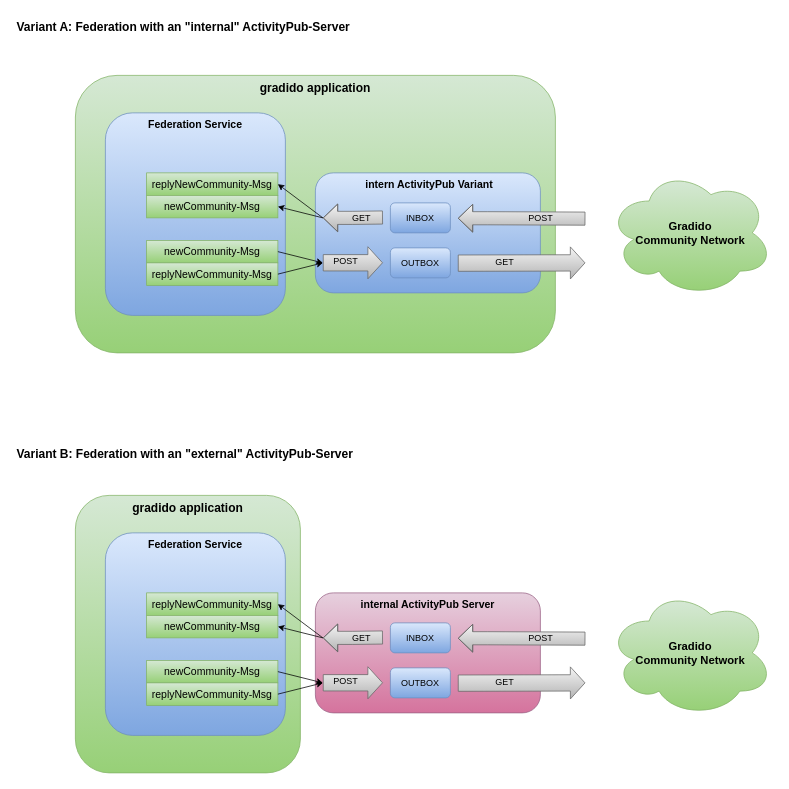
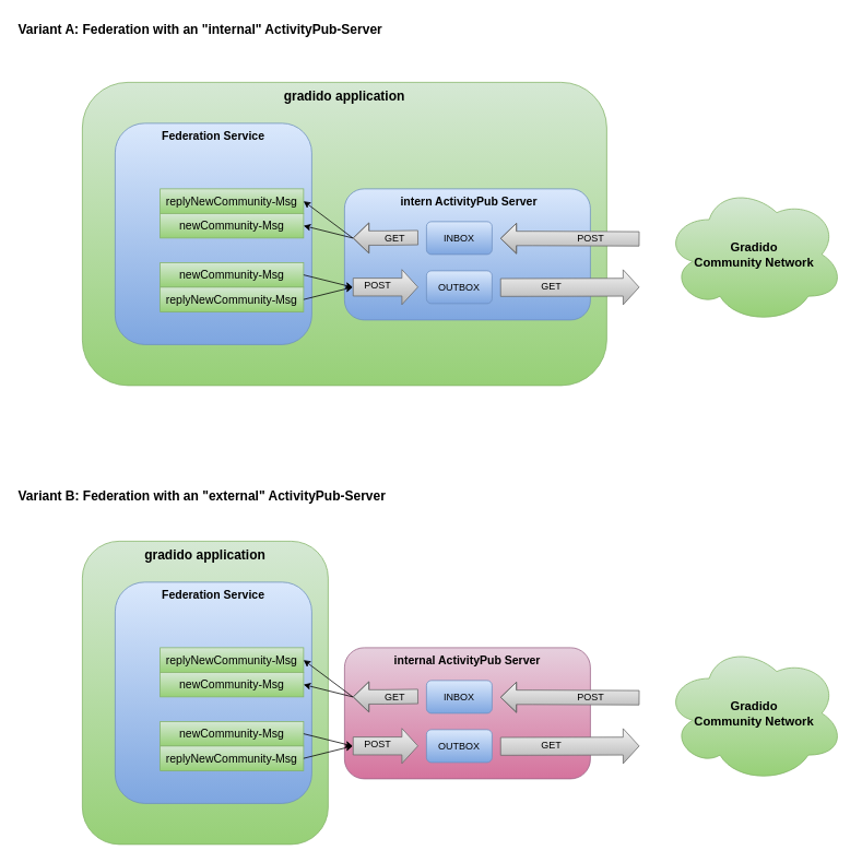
- <mxCell id="4" value="&amp;nbsp;intern ActivityPub Variant" style="rounded=1;whiteSpace=wrap;html=1;fillColor=#dae8fc;gradientColor=#7ea6e0;strokeColor=#6c8ebf;verticalAlign=top;fontStyle=1;fontSize=14;" vertex="1" parent="1"><mxGeometry x="420" y="230" width="300" height="160" as="geometry" /></mxCell>
+ <mxCell id="4" value="&amp;nbsp;intern ActivityPub Server" style="rounded=1;whiteSpace=wrap;html=1;fillColor=#dae8fc;gradientColor=#7ea6e0;strokeColor=#6c8ebf;verticalAlign=top;fontStyle=1;fontSize=14;" vertex="1" parent="1"><mxGeometry x="420" y="230" width="300" height="160" as="geometry" /></mxCell>
